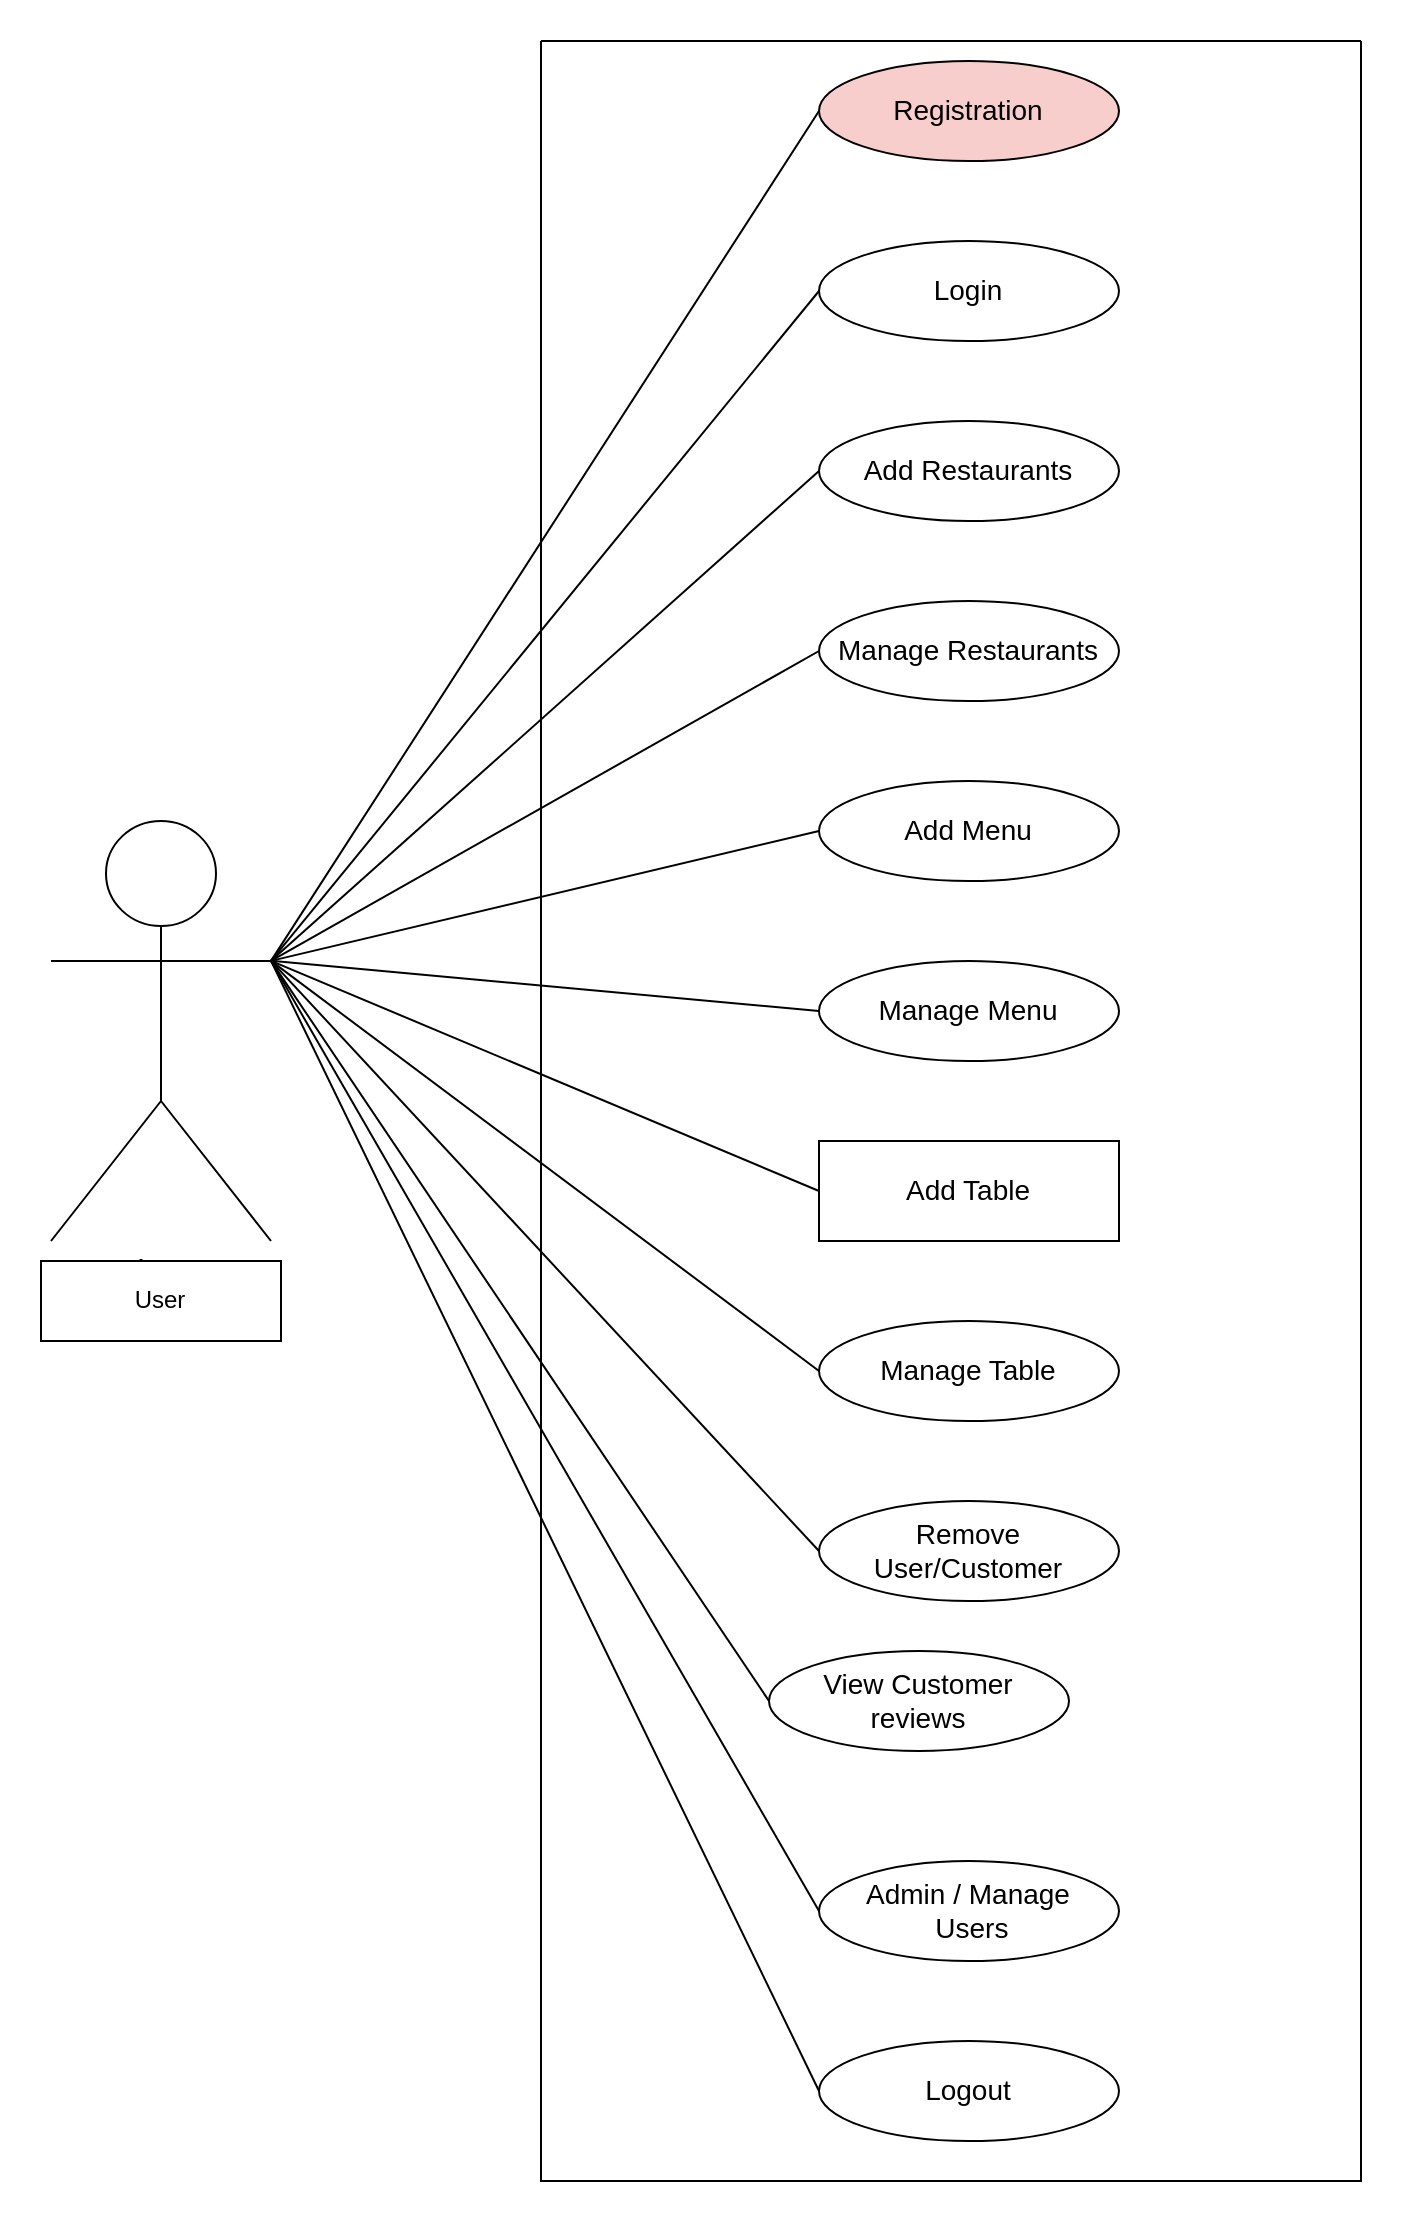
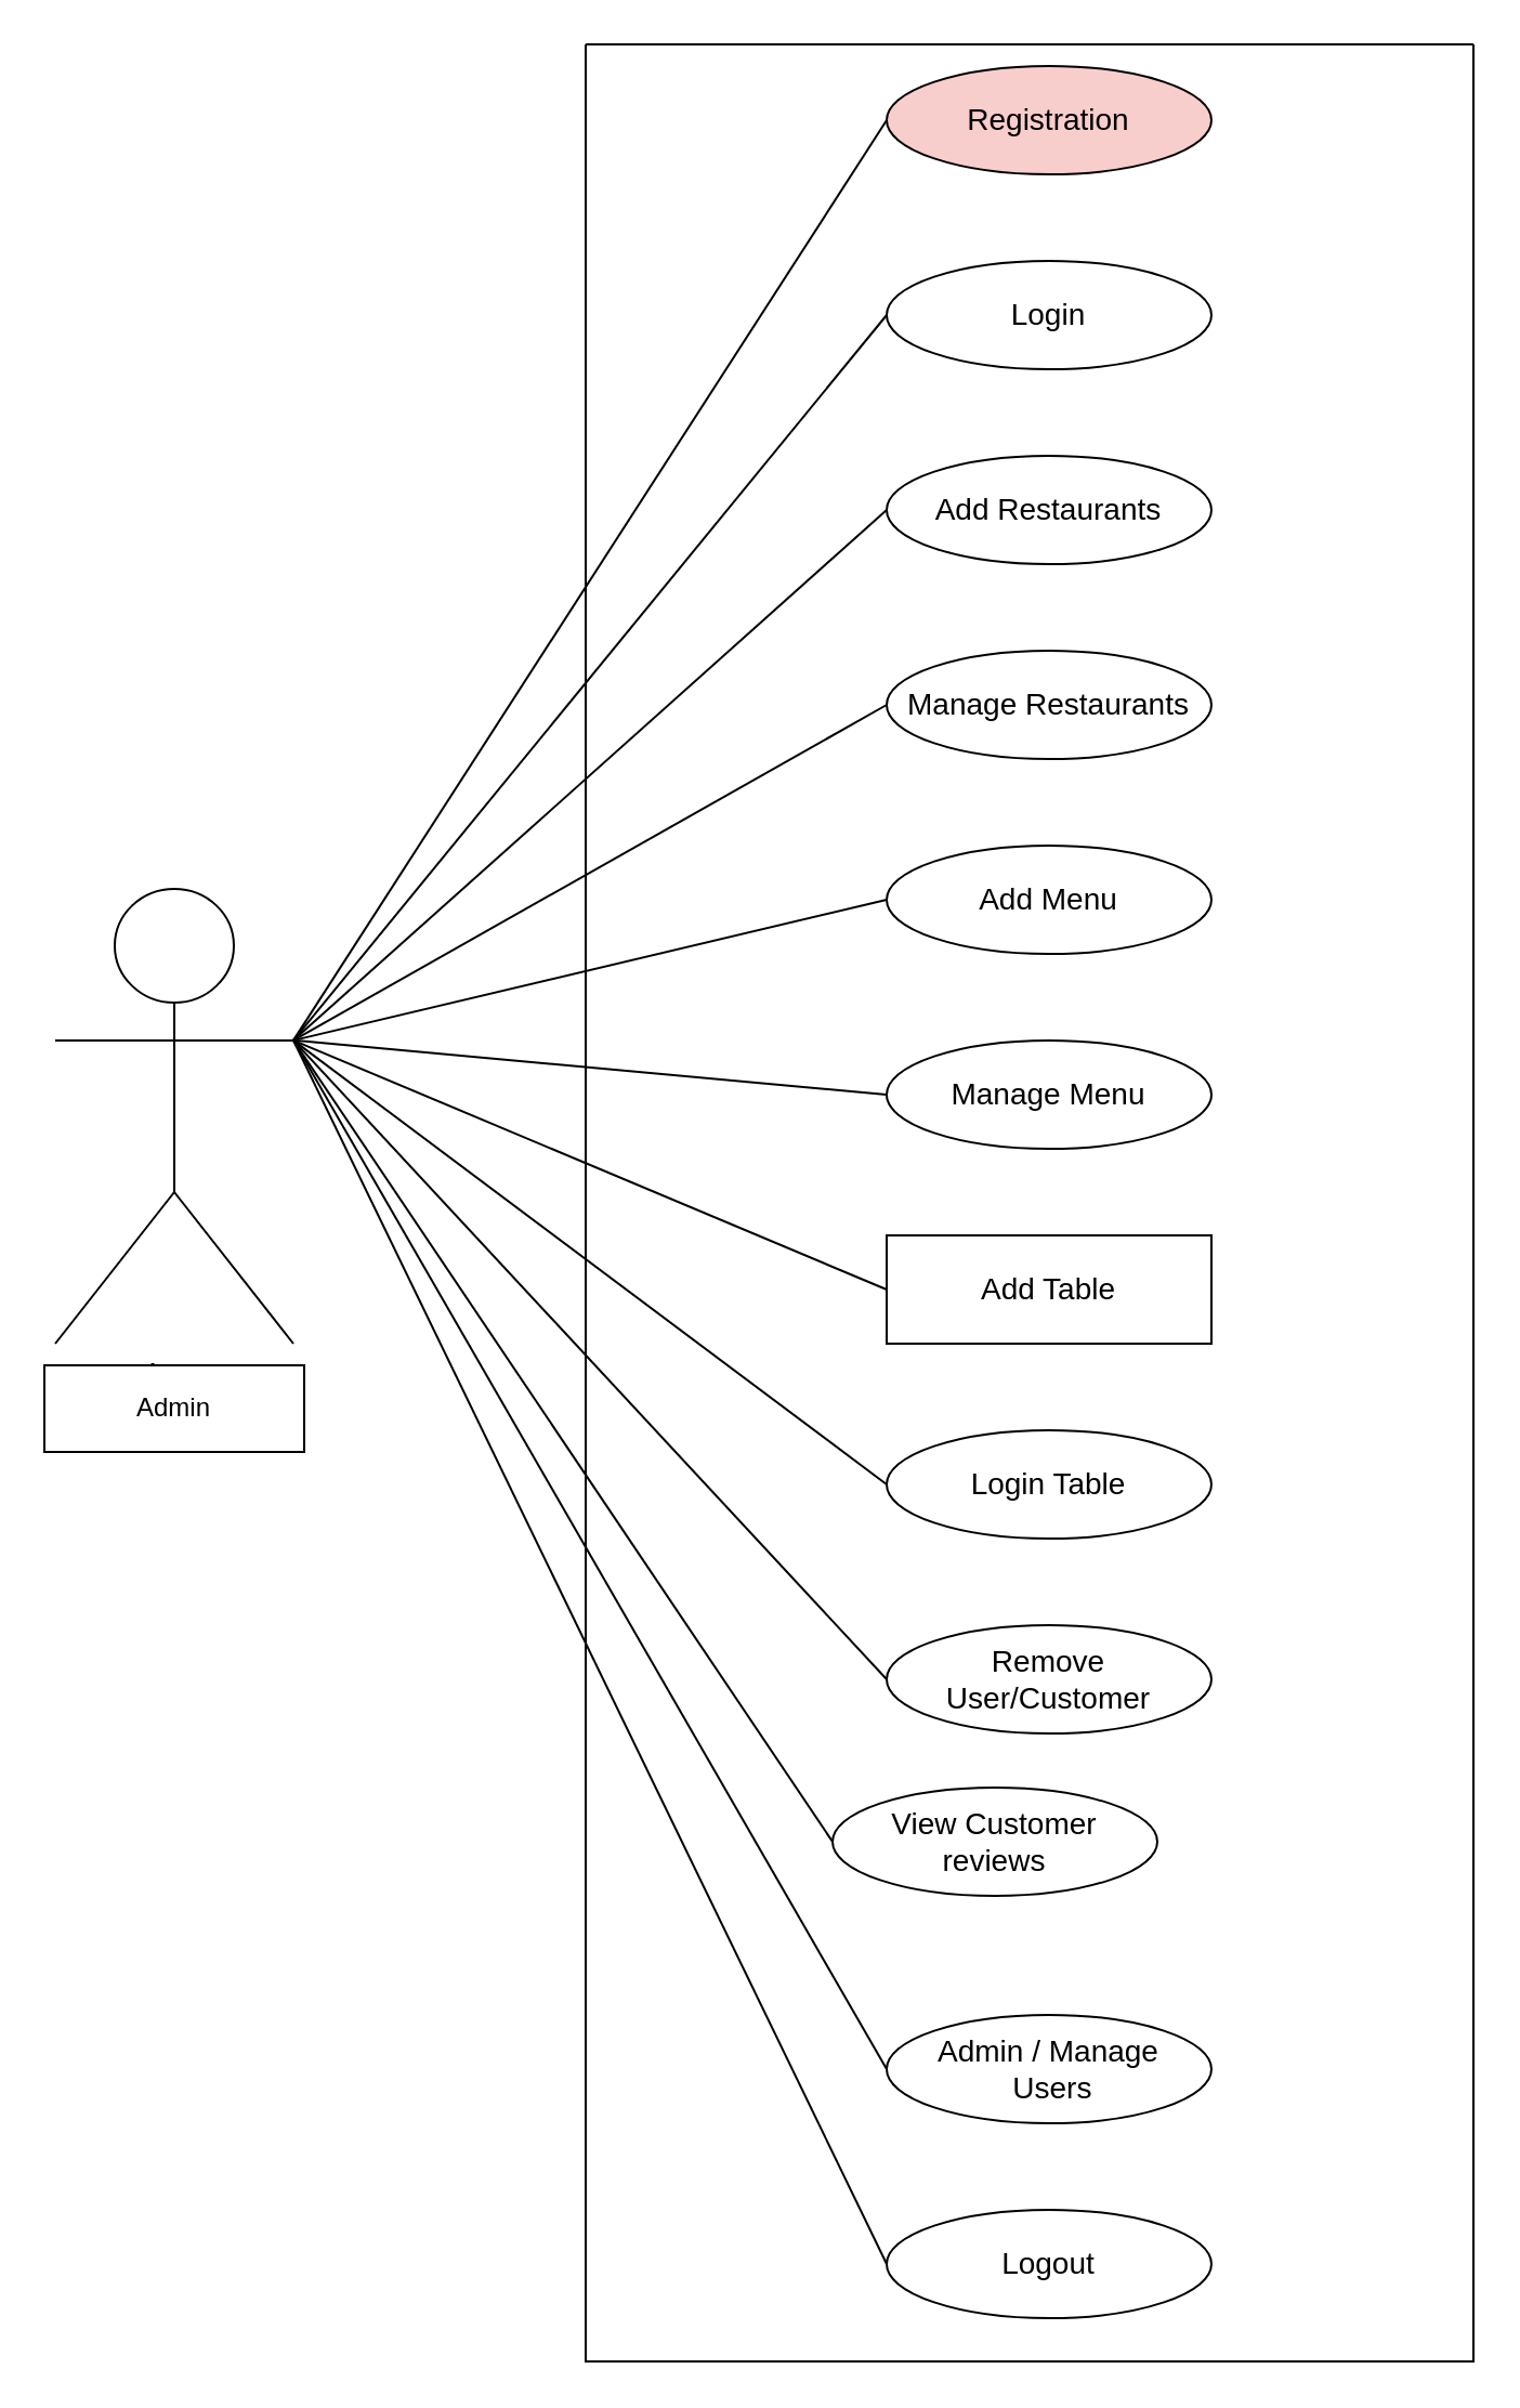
- <mxCell id="15" value="User" style="rounded=0;whiteSpace=wrap;html=1;" parent="1" vertex="1"><mxGeometry x="20" y="630" width="120" height="40" as="geometry" /></mxCell>
+ <mxCell id="15" value="Admin" style="rounded=0;whiteSpace=wrap;html=1;" parent="1" vertex="1"><mxGeometry x="20" y="630" width="120" height="40" as="geometry" /></mxCell>
- <mxCell id="10" value="&lt;font style=&quot;font-size: 14px;&quot;&gt;Manage Table&lt;/font&gt;" style="ellipse;whiteSpace=wrap;html=1;" parent="1" vertex="1"><mxGeometry x="409" y="660" width="150" height="50" as="geometry" /></mxCell>
+ <mxCell id="10" value="&lt;font style=&quot;font-size: 14px;&quot;&gt;Login Table&lt;/font&gt;" style="ellipse;whiteSpace=wrap;html=1;" parent="1" vertex="1"><mxGeometry x="409" y="660" width="150" height="50" as="geometry" /></mxCell>
